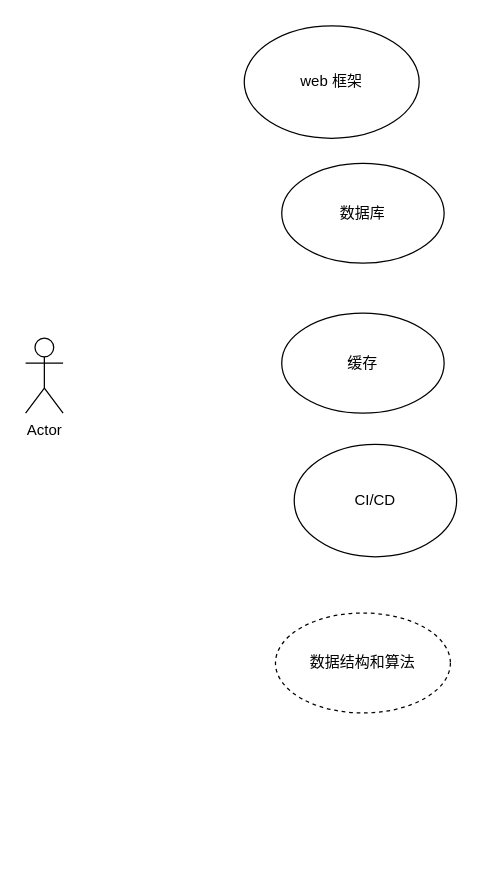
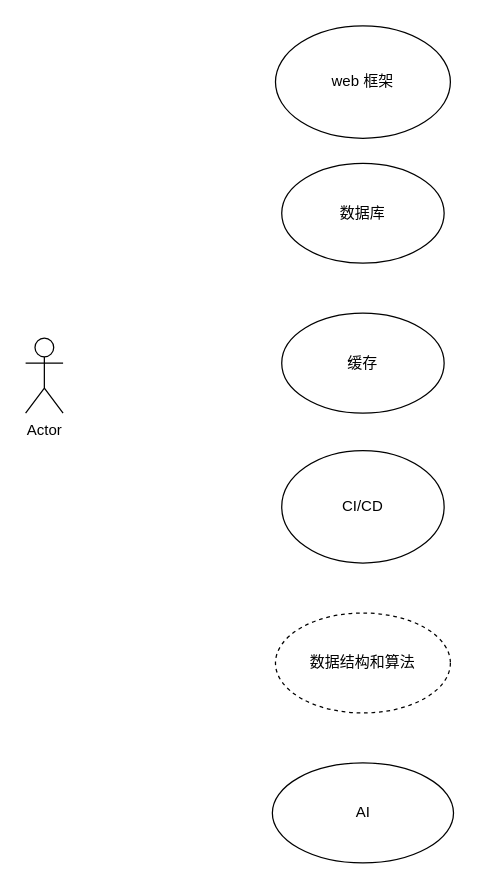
- <mxCell id="3" value="web 框架" style="ellipse;whiteSpace=wrap;html=1;" vertex="1" parent="1"><mxGeometry x="195" y="20" width="140" height="90" as="geometry" /></mxCell>
+ <mxCell id="3" value="web 框架" style="ellipse;whiteSpace=wrap;html=1;" vertex="1" parent="1"><mxGeometry x="220" y="20" width="140" height="90" as="geometry" /></mxCell>
- <mxCell id="6" value="CI/CD" style="ellipse;whiteSpace=wrap;html=1;" vertex="1" parent="1"><mxGeometry x="235" y="355" width="130" height="90" as="geometry" /></mxCell>
+ <mxCell id="6" value="CI/CD" style="ellipse;whiteSpace=wrap;html=1;" vertex="1" parent="1"><mxGeometry x="225" y="360" width="130" height="90" as="geometry" /></mxCell>
+ <mxCell id="8" value="AI" style="ellipse;whiteSpace=wrap;html=1;" vertex="1" parent="1"><mxGeometry x="217.5" y="610" width="145" height="80" as="geometry" /></mxCell>
